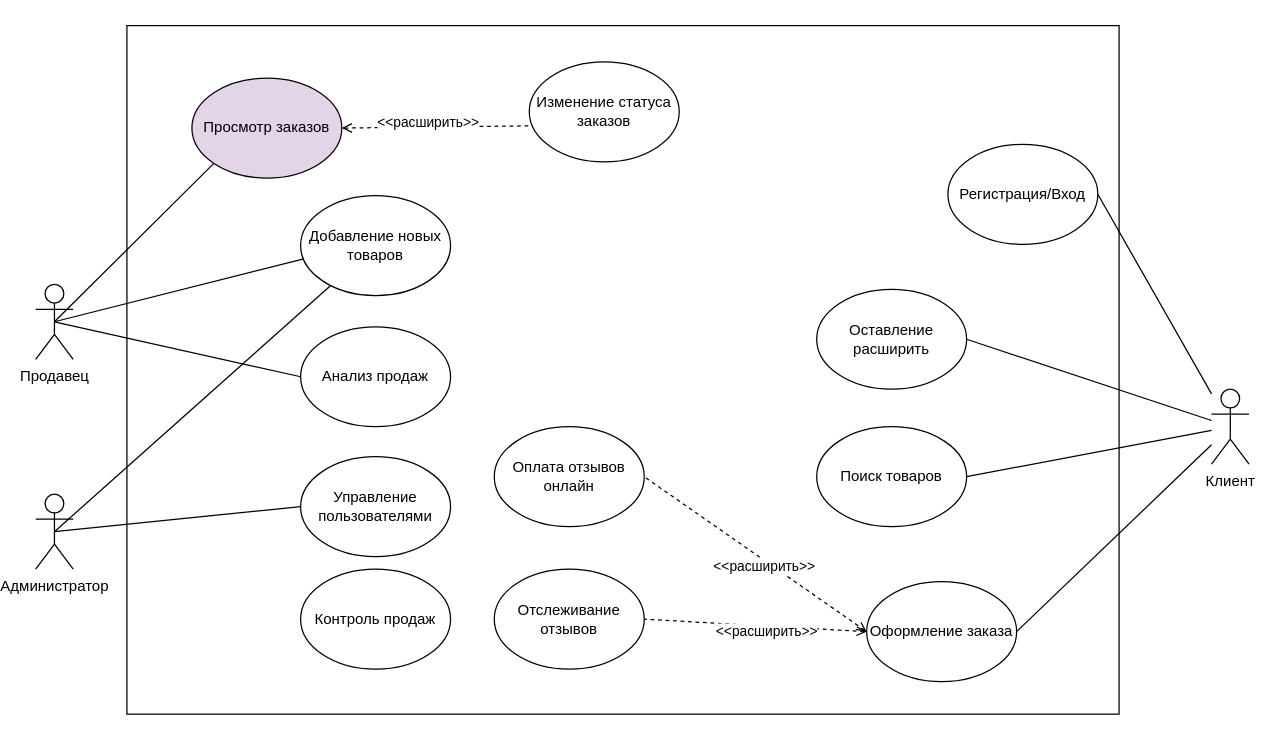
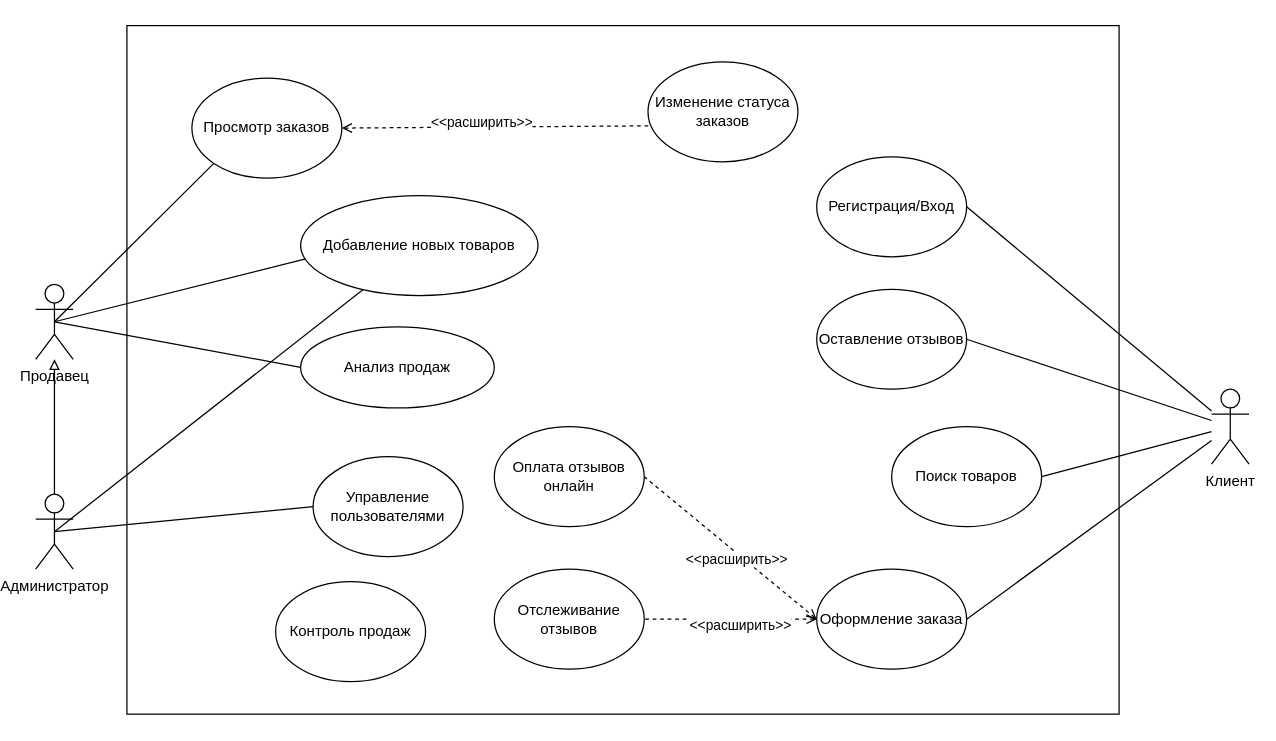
- <mxCell id="9" value="Изменение статуса заказов" style="ellipse;whiteSpace=wrap;html=1;" vertex="1" parent="1"><mxGeometry x="415" y="49" width="120" height="80" as="geometry" /></mxCell>
+ <mxCell id="9" value="Изменение статуса заказов" style="ellipse;whiteSpace=wrap;html=1;" vertex="1" parent="1"><mxGeometry x="510" y="49" width="120" height="80" as="geometry" /></mxCell>
- <mxCell id="8" value="Просмотр заказов" style="ellipse;whiteSpace=wrap;html=1;fillColor=#e1d5e7;" vertex="1" parent="1"><mxGeometry x="145" y="62" width="120" height="80" as="geometry" /></mxCell>
+ <mxCell id="8" value="Просмотр заказов" style="ellipse;whiteSpace=wrap;html=1;" vertex="1" parent="1"><mxGeometry x="145" y="62" width="120" height="80" as="geometry" /></mxCell>
- <mxCell id="20" value="Регистрация/Вход" style="ellipse;whiteSpace=wrap;html=1;" vertex="1" parent="1"><mxGeometry x="750" y="115" width="120" height="80" as="geometry" /></mxCell>
+ <mxCell id="20" value="Регистрация/Вход" style="ellipse;whiteSpace=wrap;html=1;" vertex="1" parent="1"><mxGeometry x="645" y="125" width="120" height="80" as="geometry" /></mxCell>
- <mxCell id="10" value="Добавление новых товаров" style="ellipse;whiteSpace=wrap;html=1;" vertex="1" parent="1"><mxGeometry x="232" y="156" width="120" height="80" as="geometry" /></mxCell>
+ <mxCell id="10" value="Добавление новых товаров" style="ellipse;whiteSpace=wrap;html=1;" vertex="1" parent="1"><mxGeometry x="232" y="156" width="190" height="80" as="geometry" /></mxCell>
- <mxCell id="26" value="Оставление расширить" style="ellipse;whiteSpace=wrap;html=1;" vertex="1" parent="1"><mxGeometry x="645" y="231" width="120" height="80" as="geometry" /></mxCell>
+ <mxCell id="26" value="Оставление отзывов" style="ellipse;whiteSpace=wrap;html=1;" vertex="1" parent="1"><mxGeometry x="645" y="231" width="120" height="80" as="geometry" /></mxCell>
- <mxCell id="11" value="Анализ продаж" style="ellipse;whiteSpace=wrap;html=1;" vertex="1" parent="1"><mxGeometry x="232" y="261" width="120" height="80" as="geometry" /></mxCell>
+ <mxCell id="11" value="Анализ продаж" style="ellipse;whiteSpace=wrap;html=1;" vertex="1" parent="1"><mxGeometry x="232" y="261" width="155" height="65" as="geometry" /></mxCell>
+ <mxCell id="3" style="edgeStyle=orthogonalEdgeStyle;rounded=0;orthogonalLoop=1;jettySize=auto;html=1;endArrow=block;endFill=0;" edge="1" parent="1" source="4" target="7"><mxGeometry relative="1" as="geometry"><mxPoint x="93" y="284.519" as="targetPoint" /></mxGeometry></mxCell>
- <mxCell id="21" value="Поиск товаров" style="ellipse;whiteSpace=wrap;html=1;" vertex="1" parent="1"><mxGeometry x="645" y="341" width="120" height="80" as="geometry" /></mxCell>
+ <mxCell id="21" value="Поиск товаров" style="ellipse;whiteSpace=wrap;html=1;" vertex="1" parent="1"><mxGeometry x="705" y="341" width="120" height="80" as="geometry" /></mxCell>
- <mxCell id="5" value="Управление пользователями" style="ellipse;whiteSpace=wrap;html=1;" vertex="1" parent="1"><mxGeometry x="232" y="365" width="120" height="80" as="geometry" /></mxCell>
+ <mxCell id="5" value="Управление пользователями" style="ellipse;whiteSpace=wrap;html=1;" vertex="1" parent="1"><mxGeometry x="242" y="365" width="120" height="80" as="geometry" /></mxCell>
- <mxCell id="6" value="Контроль продаж" style="ellipse;whiteSpace=wrap;html=1;" vertex="1" parent="1"><mxGeometry x="232" y="455" width="120" height="80" as="geometry" /></mxCell>
+ <mxCell id="6" value="Контроль продаж" style="ellipse;whiteSpace=wrap;html=1;" vertex="1" parent="1"><mxGeometry x="212" y="465" width="120" height="80" as="geometry" /></mxCell>
- <mxCell id="22" value="Оформление заказа" style="ellipse;whiteSpace=wrap;html=1;" vertex="1" parent="1"><mxGeometry x="685" y="465" width="120" height="80" as="geometry" /></mxCell>
+ <mxCell id="22" value="Оформление заказа" style="ellipse;whiteSpace=wrap;html=1;" vertex="1" parent="1"><mxGeometry x="645" y="455" width="120" height="80" as="geometry" /></mxCell>
